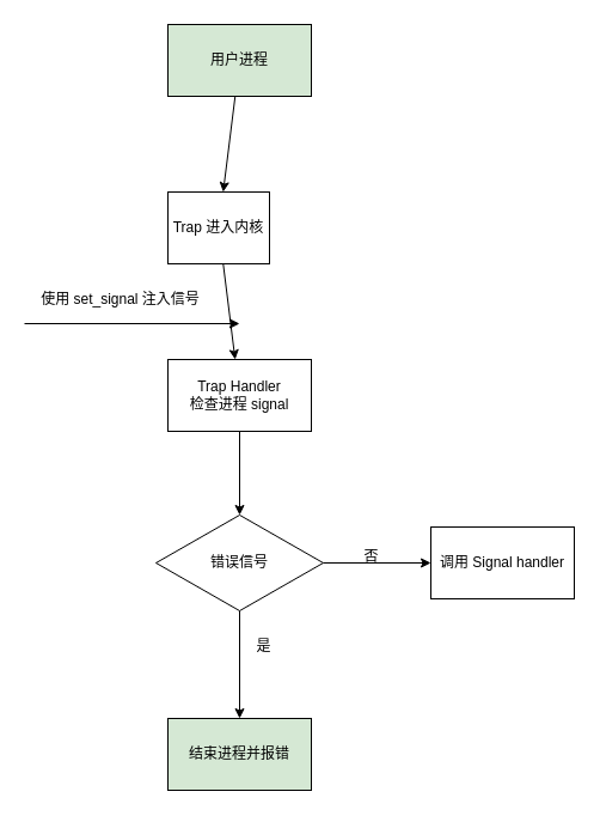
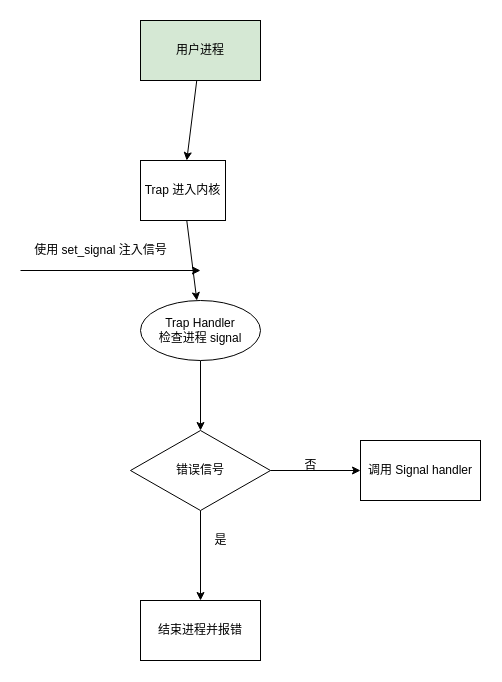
- <mxCell id="7" value="Trap Handler &lt;br&gt;检查进程 signal" style="whiteSpace=wrap;html=1;" vertex="1" parent="1"><mxGeometry x="140" y="300" width="120" height="60" as="geometry" /></mxCell>
+ <mxCell id="7" value="Trap Handler &lt;br&gt;检查进程 signal" style="ellipse;whiteSpace=wrap;html=1;" vertex="1" parent="1"><mxGeometry x="140" y="300" width="120" height="60" as="geometry" /></mxCell>
- <mxCell id="13" value="结束进程并报错" style="whiteSpace=wrap;html=1;fillColor=#d5e8d4;" vertex="1" parent="1"><mxGeometry x="140" y="600" width="120" height="60" as="geometry" /></mxCell>
+ <mxCell id="13" value="结束进程并报错" style="whiteSpace=wrap;html=1;" vertex="1" parent="1"><mxGeometry x="140" y="600" width="120" height="60" as="geometry" /></mxCell>
